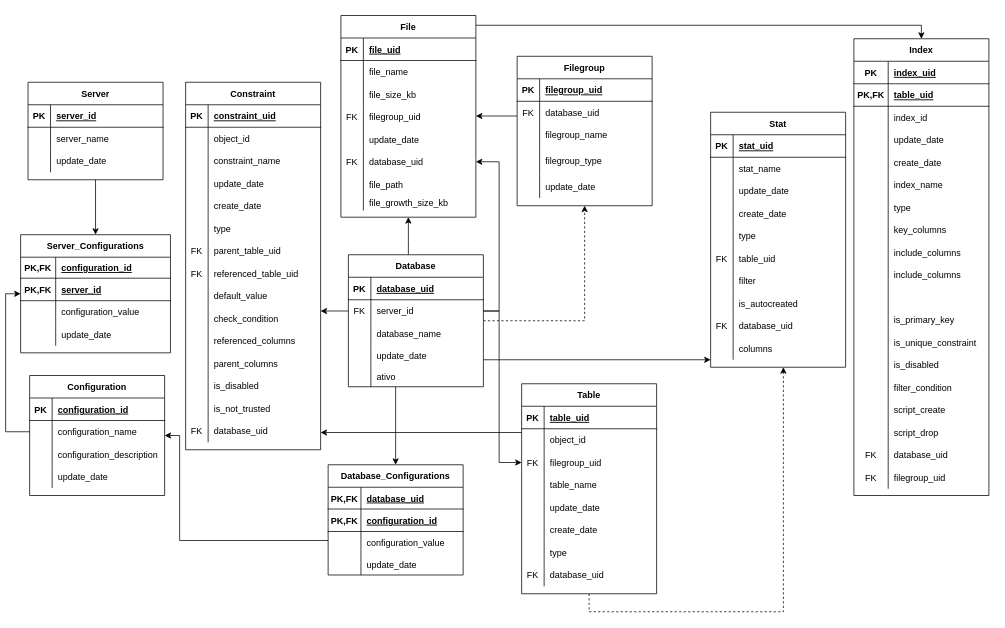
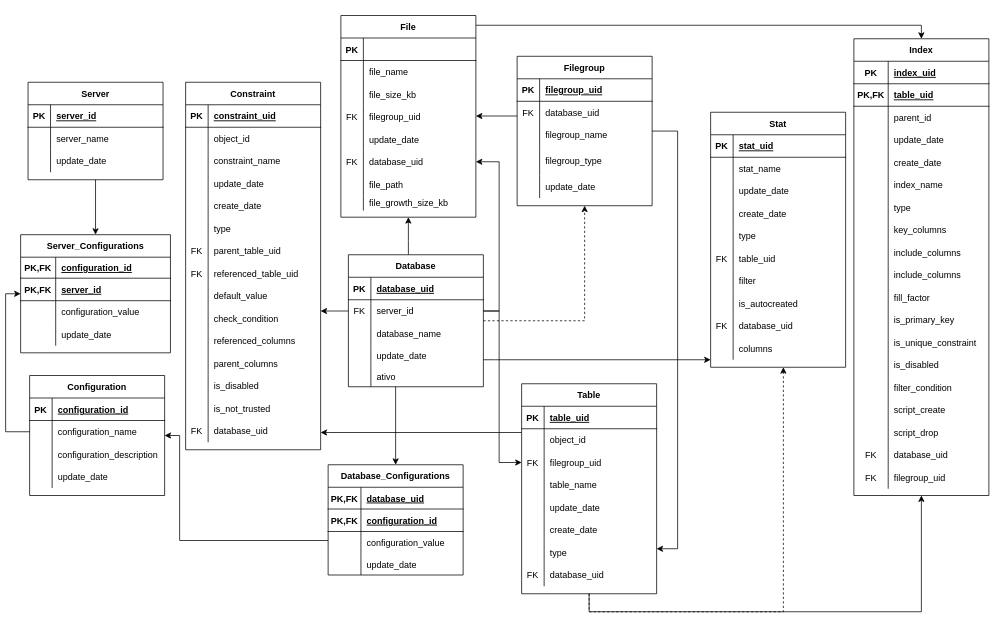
- <mxCell id="135" value="file_uid" style="shape=partialRectangle;connectable=0;fillColor=none;top=0;left=0;bottom=0;right=0;align=left;spacingLeft=6;fontStyle=5;overflow=hidden;" parent="133" vertex="1"><mxGeometry x="30" width="150" height="30" as="geometry" /></mxCell>
- <mxCell id="166" value="index_id" style="shape=partialRectangle;connectable=0;fillColor=none;top=0;left=0;bottom=0;right=0;align=left;spacingLeft=6;overflow=hidden;" parent="164" vertex="1"><mxGeometry x="45.75" width="134.25" height="30" as="geometry" /></mxCell>
+ <mxCell id="166" value="parent_id" style="shape=partialRectangle;connectable=0;fillColor=none;top=0;left=0;bottom=0;right=0;align=left;spacingLeft=6;overflow=hidden;" parent="164" vertex="1"><mxGeometry x="45.75" width="134.25" height="30" as="geometry" /></mxCell>
+ <mxCell id="190" value="fill_factor" style="shape=partialRectangle;connectable=0;fillColor=none;top=0;left=0;bottom=0;right=0;align=left;spacingLeft=6;overflow=hidden;" parent="188" vertex="1"><mxGeometry x="45.75" width="134.25" height="30" as="geometry" /></mxCell>
+ <mxCell id="15" style="edgeStyle=orthogonalEdgeStyle;rounded=0;orthogonalLoop=1;jettySize=auto;html=1;" parent="1" source="116" target="246" edge="1"><mxGeometry relative="1" as="geometry"><Array as="points"><mxPoint x="896" y="174.005" /><mxPoint x="896" y="731" /></Array></mxGeometry></mxCell>
+ <mxCell id="12" style="edgeStyle=orthogonalEdgeStyle;rounded=0;orthogonalLoop=1;jettySize=auto;html=1;" parent="1" source="246" target="157" edge="1"><mxGeometry relative="1" as="geometry"><Array as="points"><mxPoint x="1221" y="815" /></Array></mxGeometry></mxCell>
